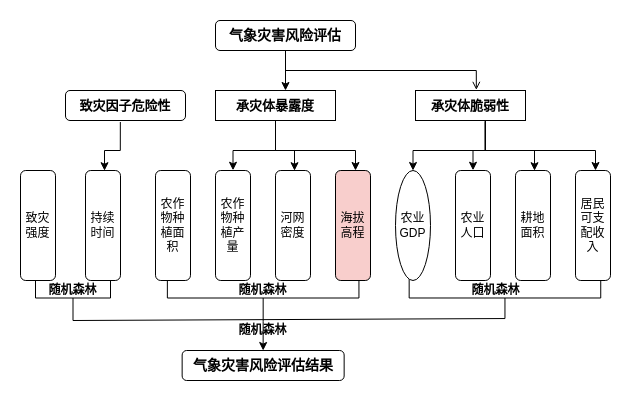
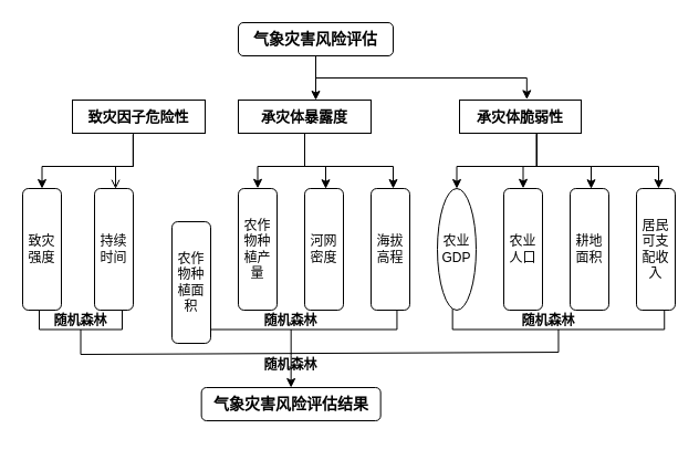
- <mxCell id="6" style="edgeStyle=orthogonalEdgeStyle;rounded=0;orthogonalLoop=1;jettySize=auto;html=1;exitX=0.5;exitY=1;exitDx=0;exitDy=0;entryX=0.553;entryY=-0.02;entryDx=0;entryDy=0;entryPerimeter=0;endArrow=open;" parent="1" source="7" target="9" edge="1"><mxGeometry relative="1" as="geometry"><Array as="points"><mxPoint x="285" y="70" /><mxPoint x="475" y="70" /><mxPoint x="475" y="89" /></Array></mxGeometry></mxCell>
+ <mxCell id="6" style="edgeStyle=orthogonalEdgeStyle;rounded=0;orthogonalLoop=1;jettySize=auto;html=1;exitX=0.5;exitY=1;exitDx=0;exitDy=0;entryX=0.553;entryY=-0.02;entryDx=0;entryDy=0;entryPerimeter=0;" parent="1" source="7" target="9" edge="1"><mxGeometry relative="1" as="geometry"><Array as="points"><mxPoint x="285" y="70" /><mxPoint x="475" y="70" /><mxPoint x="475" y="89" /></Array></mxGeometry></mxCell>
- <mxCell id="11" value="&lt;font style=&quot;font-size: 13px&quot;&gt;&lt;b&gt;致灾因子危险性&lt;/b&gt;&lt;/font&gt;" style="whiteSpace=wrap;html=1;rounded=1;" parent="1" vertex="1"><mxGeometry x="65" y="90" width="120" height="30" as="geometry" /></mxCell>
+ <mxCell id="11" value="&lt;font style=&quot;font-size: 13px&quot;&gt;&lt;b&gt;致灾因子危险性&lt;/b&gt;&lt;/font&gt;" style="rounded=0;whiteSpace=wrap;html=1;" parent="1" vertex="1"><mxGeometry x="65" y="90" width="120" height="30" as="geometry" /></mxCell>
+ <mxCell id="10" value="" style="edgeStyle=orthogonalEdgeStyle;rounded=0;orthogonalLoop=1;jettySize=auto;html=1;entryX=0.5;entryY=0;entryDx=0;entryDy=0;exitX=0.458;exitY=1.007;exitDx=0;exitDy=0;exitPerimeter=0;" edge="1" parent="1" source="11" target="13"><mxGeometry relative="1" as="geometry"><mxPoint x="74" y="120" as="sourcePoint" /><mxPoint x="80" y="185" as="targetPoint" /><Array as="points"><mxPoint x="120" y="150" /><mxPoint x="38" y="150" /><mxPoint x="38" y="170" /></Array></mxGeometry></mxCell>
- <mxCell id="15" value="" style="edgeStyle=orthogonalEdgeStyle;rounded=0;orthogonalLoop=1;jettySize=auto;html=1;exitX=0.457;exitY=1.05;exitDx=0;exitDy=0;exitPerimeter=0;entryX=0.544;entryY=0.002;entryDx=0;entryDy=0;entryPerimeter=0;" edge="1" parent="1" source="11" target="14"><mxGeometry relative="1" as="geometry"><mxPoint x="84.96" y="130.21" as="sourcePoint" /><mxPoint x="105" y="160" as="targetPoint" /><Array as="points"><mxPoint x="120" y="150" /><mxPoint x="104" y="150" /></Array></mxGeometry></mxCell>
+ <mxCell id="15" value="" style="edgeStyle=orthogonalEdgeStyle;rounded=0;orthogonalLoop=1;jettySize=auto;html=1;exitX=0.457;exitY=1.05;exitDx=0;exitDy=0;exitPerimeter=0;entryX=0.544;entryY=0.002;entryDx=0;entryDy=0;entryPerimeter=0;endArrow=open;" edge="1" parent="1" source="11" target="14"><mxGeometry relative="1" as="geometry"><mxPoint x="84.96" y="130.21" as="sourcePoint" /><mxPoint x="105" y="160" as="targetPoint" /><Array as="points"><mxPoint x="120" y="150" /><mxPoint x="104" y="150" /></Array></mxGeometry></mxCell>
- <mxCell id="16" value="农作物种植面积" style="rounded=1;whiteSpace=wrap;html=1;" vertex="1" parent="1"><mxGeometry x="155" y="170" width="35" height="110" as="geometry" /></mxCell>
+ <mxCell id="16" value="农作物种植面积" style="rounded=1;whiteSpace=wrap;html=1;" vertex="1" parent="1"><mxGeometry x="155" y="200" width="35" height="110" as="geometry" /></mxCell>
- <mxCell id="20" value="海拔高程" style="rounded=1;whiteSpace=wrap;html=1;fillColor=#f8cecc;" vertex="1" parent="1"><mxGeometry x="335" y="170" width="35" height="110" as="geometry" /></mxCell>
+ <mxCell id="20" value="海拔高程" style="rounded=1;whiteSpace=wrap;html=1;" vertex="1" parent="1"><mxGeometry x="335" y="170" width="35" height="110" as="geometry" /></mxCell>
